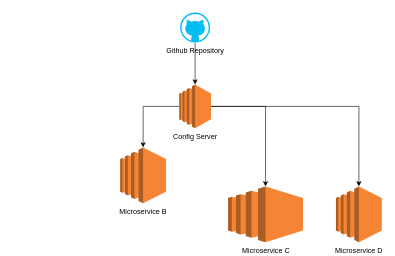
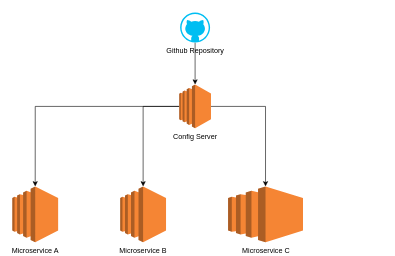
+ <mxCell id="4" style="edgeStyle=orthogonalEdgeStyle;rounded=0;orthogonalLoop=1;jettySize=auto;html=1;entryX=0.5;entryY=0;entryDx=0;entryDy=0;entryPerimeter=0;" edge="1" parent="1" source="8" target="9"><mxGeometry relative="1" as="geometry" /></mxCell>
- <mxCell id="7" style="edgeStyle=orthogonalEdgeStyle;rounded=0;orthogonalLoop=1;jettySize=auto;html=1;entryX=0.5;entryY=0;entryDx=0;entryDy=0;entryPerimeter=0;" edge="1" parent="1" source="8" target="12"><mxGeometry relative="1" as="geometry" /></mxCell>
- <mxCell id="10" value="Microservice B" style="outlineConnect=0;dashed=0;verticalLabelPosition=bottom;verticalAlign=top;align=center;html=1;shape=mxgraph.aws3.ec2;fillColor=#F58534;gradientColor=none;" vertex="1" parent="1"><mxGeometry x="200" y="245" width="76.5" height="93" as="geometry" /></mxCell>
+ <mxCell id="10" value="Microservice B" style="outlineConnect=0;dashed=0;verticalLabelPosition=bottom;verticalAlign=top;align=center;html=1;shape=mxgraph.aws3.ec2;fillColor=#F58534;gradientColor=none;" vertex="1" parent="1"><mxGeometry x="200" y="310" width="76.5" height="93" as="geometry" /></mxCell>
+ <mxCell id="9" value="Microservice A" style="outlineConnect=0;dashed=0;verticalLabelPosition=bottom;verticalAlign=top;align=center;html=1;shape=mxgraph.aws3.ec2;fillColor=#F58534;gradientColor=none;" vertex="1" parent="1"><mxGeometry x="20" y="310" width="76.5" height="93" as="geometry" /></mxCell>
- <mxCell id="12" value="Microservice D" style="outlineConnect=0;dashed=0;verticalLabelPosition=bottom;verticalAlign=top;align=center;html=1;shape=mxgraph.aws3.ec2;fillColor=#F58534;gradientColor=none;" vertex="1" parent="1"><mxGeometry x="560" y="310" width="76.5" height="93" as="geometry" /></mxCell>
